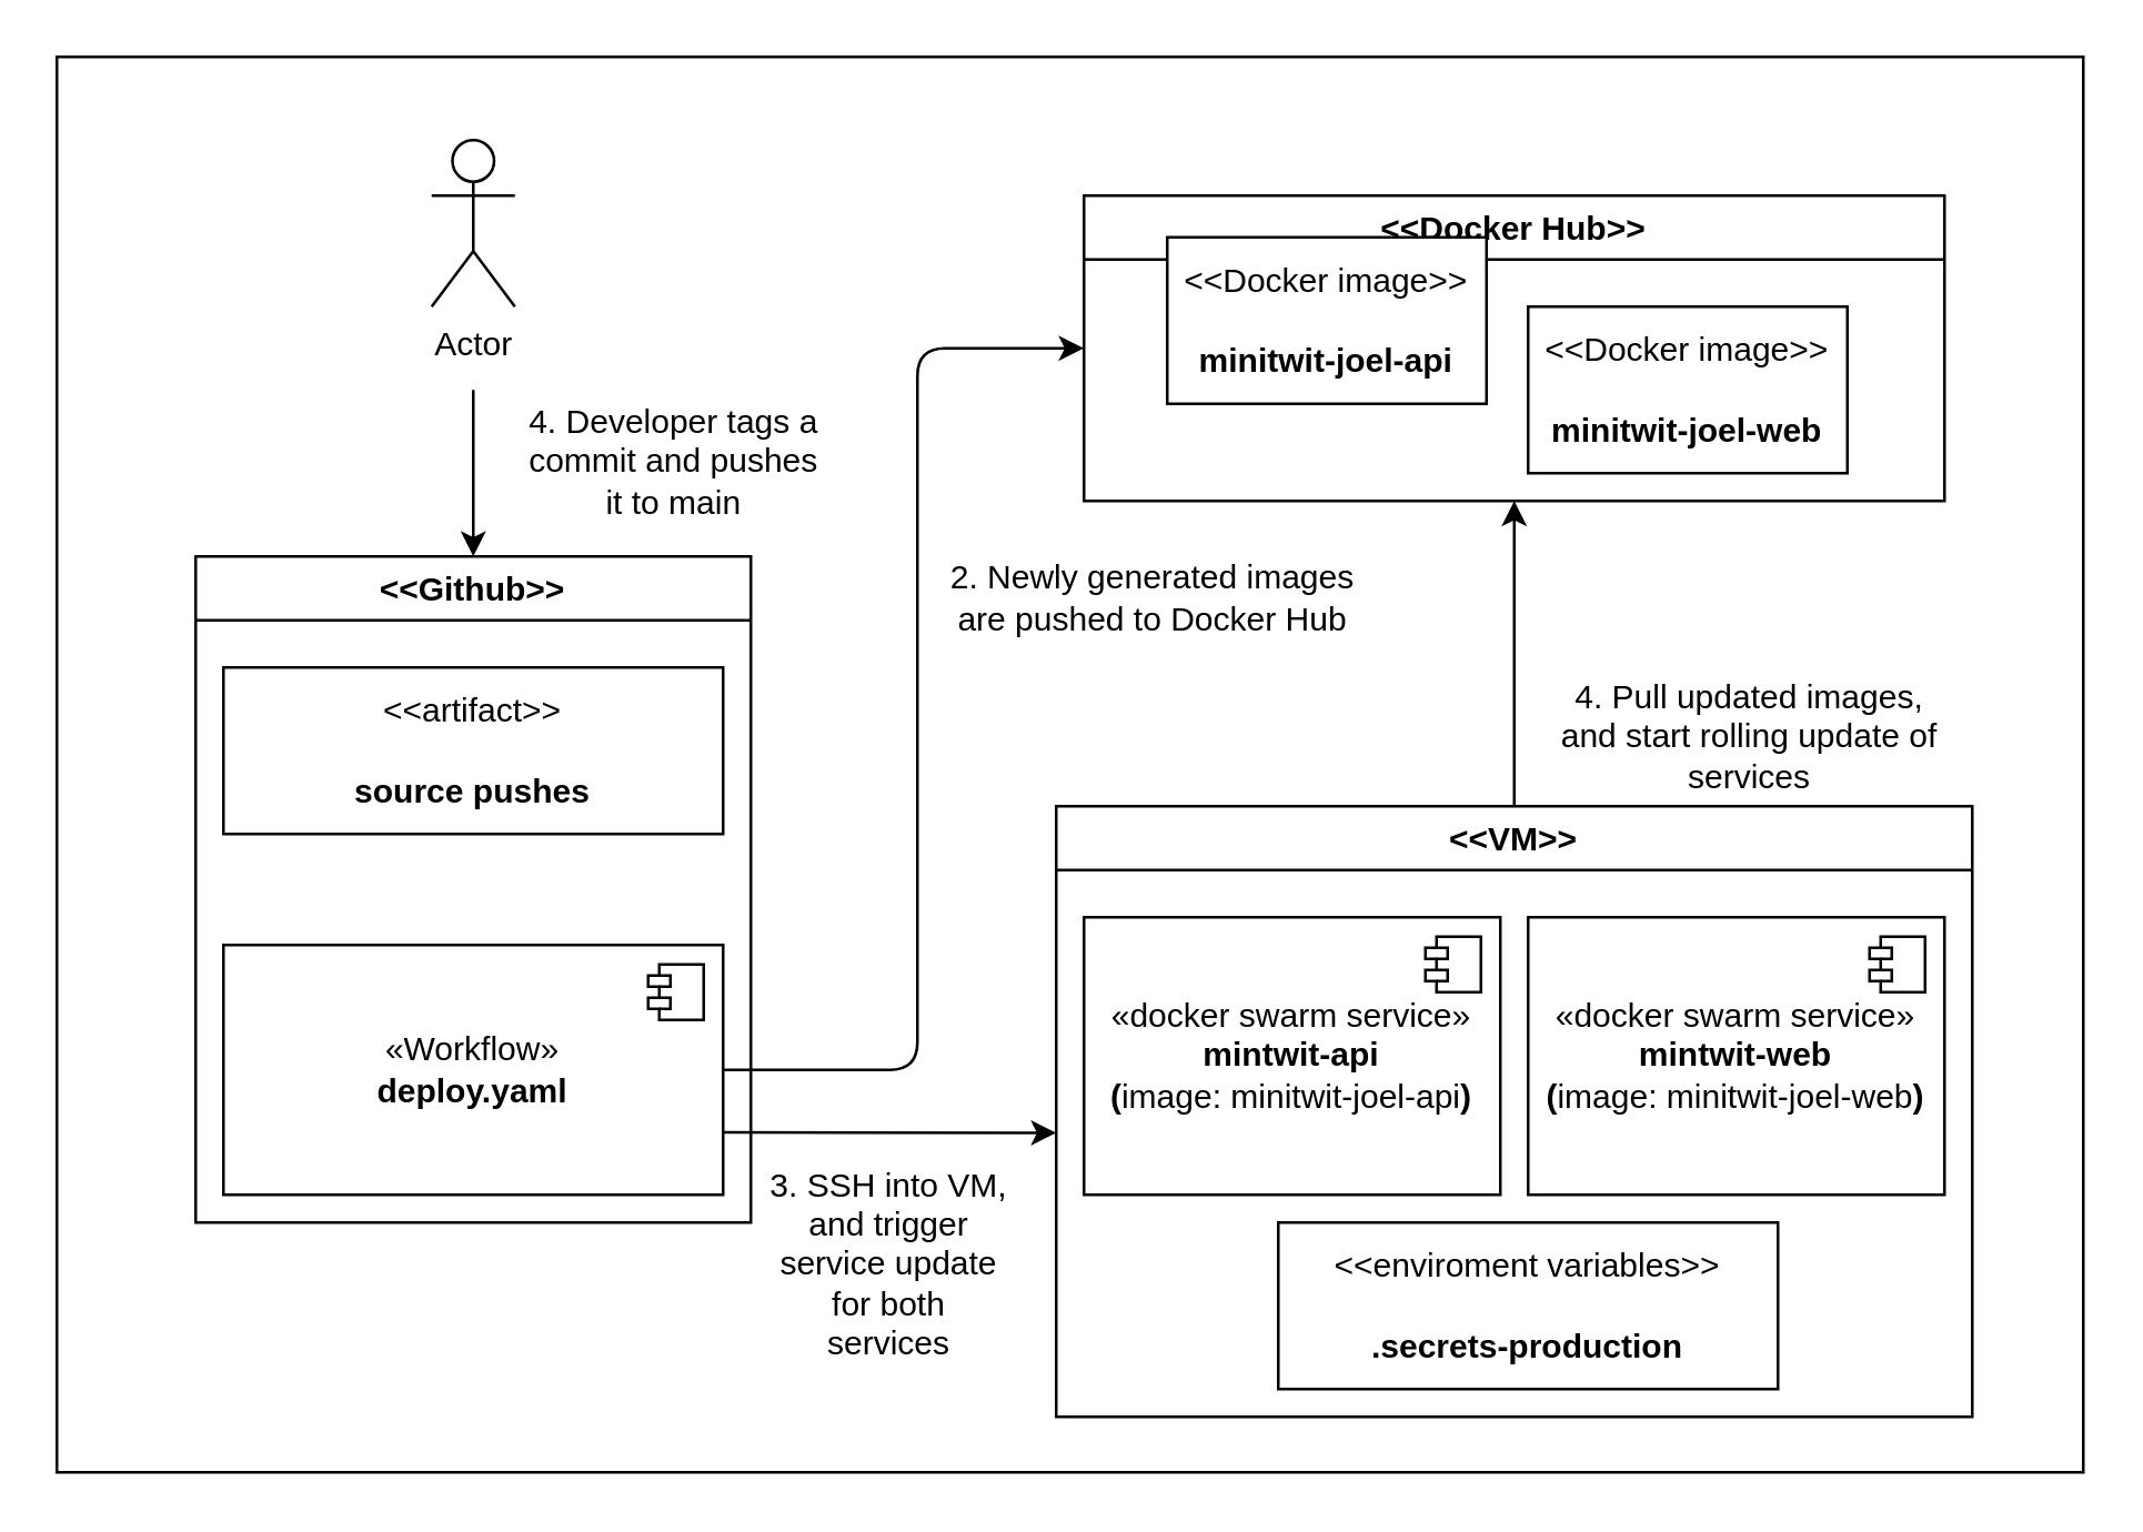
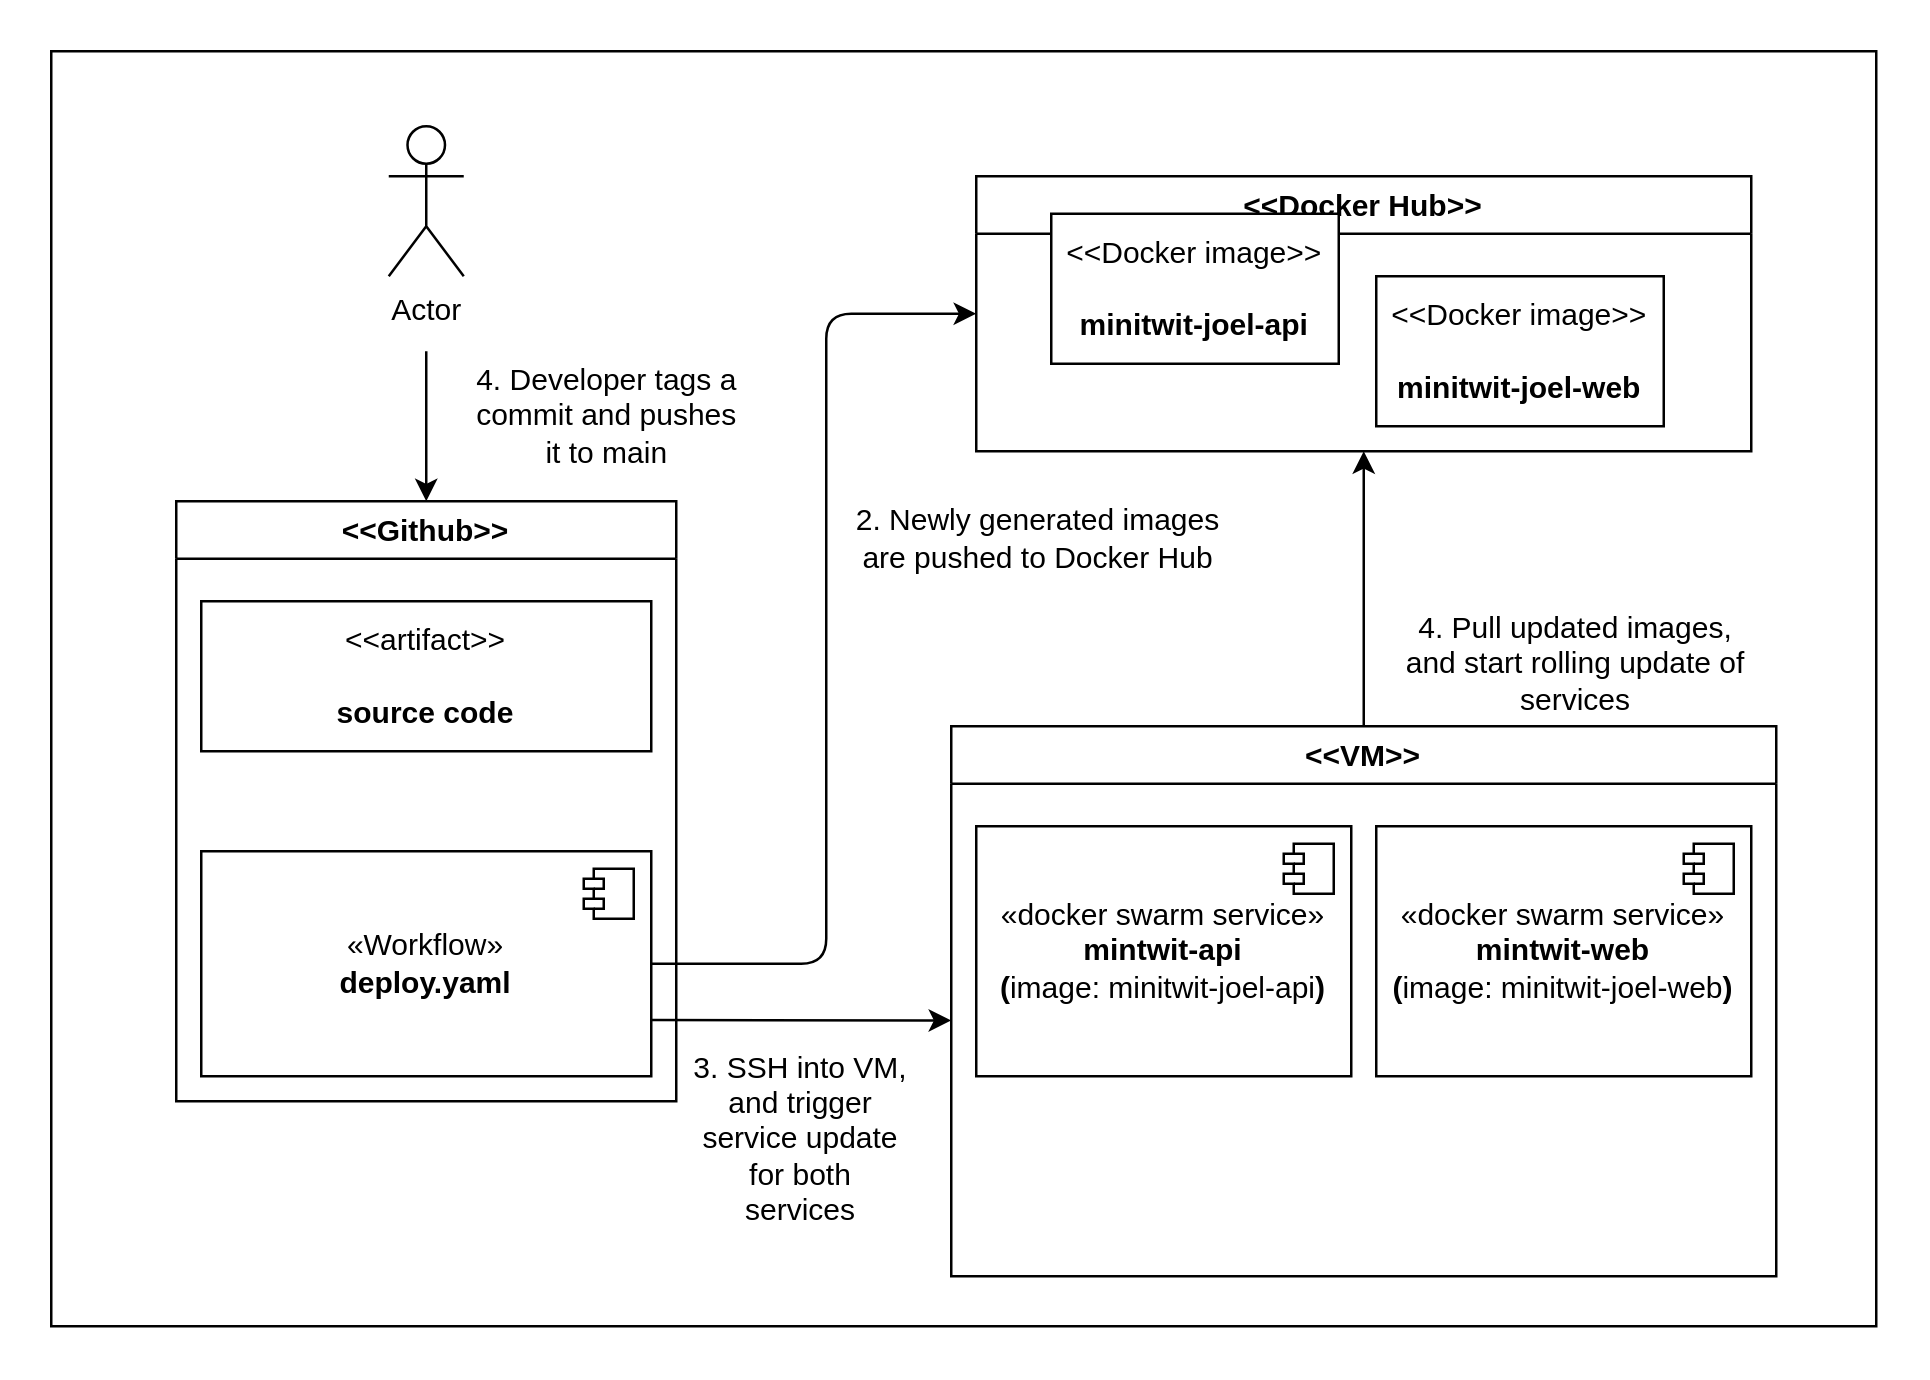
- <mxCell id="17" value="&amp;lt;&amp;lt;artifact&amp;gt;&amp;gt;&lt;br&gt;&lt;br&gt;&lt;b&gt;source pushes&lt;/b&gt;" style="html=1;align=center;verticalAlign=middle;dashed=0;whiteSpace=wrap;" vertex="1" parent="13"><mxGeometry x="10" y="40" width="180" height="60" as="geometry" /></mxCell>
+ <mxCell id="17" value="&amp;lt;&amp;lt;artifact&amp;gt;&amp;gt;&lt;br&gt;&lt;br&gt;&lt;b&gt;source code&lt;/b&gt;" style="html=1;align=center;verticalAlign=middle;dashed=0;whiteSpace=wrap;" vertex="1" parent="13"><mxGeometry x="10" y="40" width="180" height="60" as="geometry" /></mxCell>
- <mxCell id="10" value="&amp;lt;&amp;lt;enviroment variables&amp;gt;&amp;gt;&lt;br&gt;&lt;br&gt;&lt;b&gt;.secrets-production&lt;/b&gt;" style="html=1;align=center;verticalAlign=middle;dashed=0;whiteSpace=wrap;" vertex="1" parent="7"><mxGeometry x="80" y="150" width="180" height="60" as="geometry" /></mxCell>
